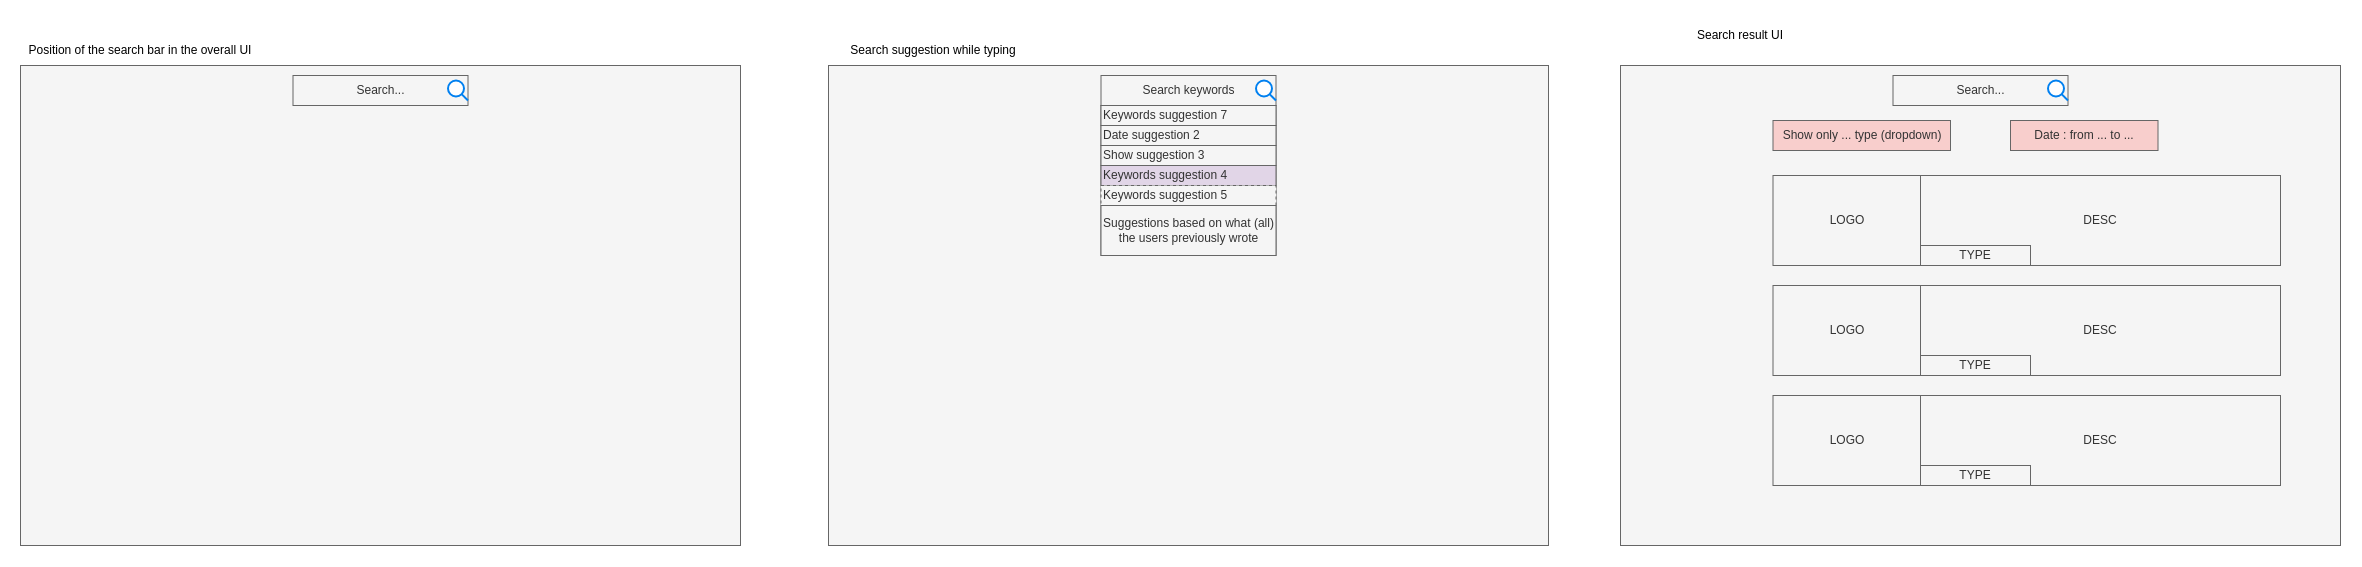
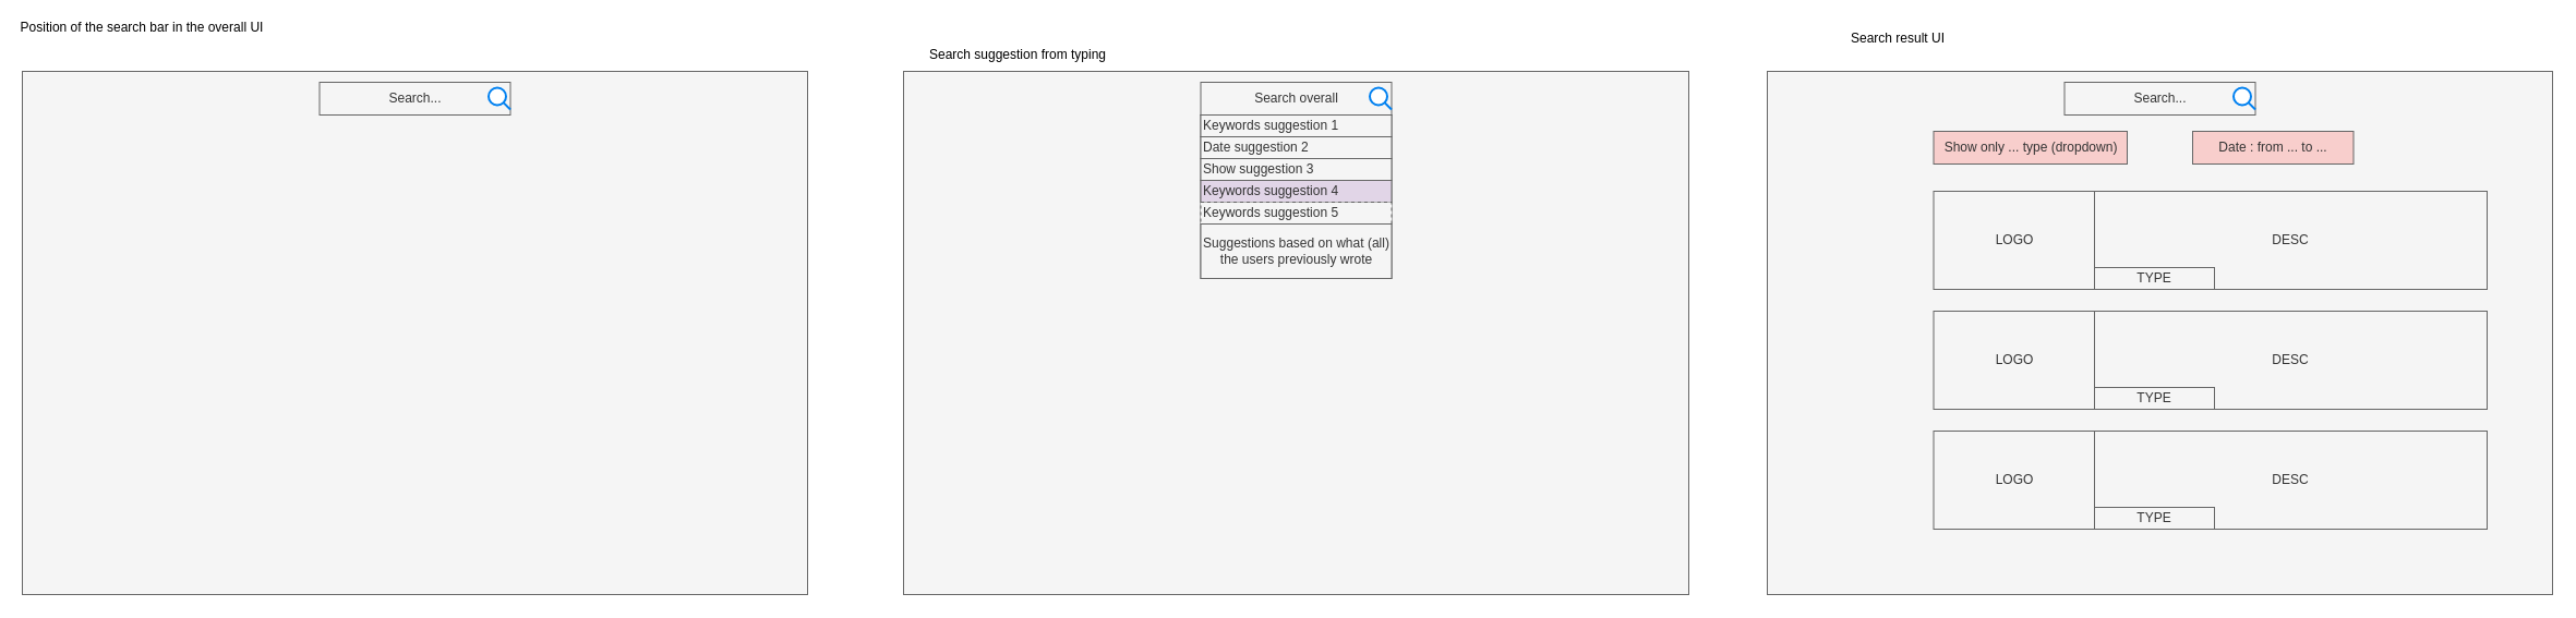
- <mxCell id="14" value="Position of the search bar in the overall UI" style="text;html=1;strokeColor=none;fillColor=none;align=center;verticalAlign=middle;whiteSpace=wrap;rounded=0;" parent="1" vertex="1"><mxGeometry x="20" y="35" width="240" height="30" as="geometry" /></mxCell>
+ <mxCell id="14" value="Position of the search bar in the overall UI" style="text;html=1;strokeColor=none;fillColor=none;align=center;verticalAlign=middle;whiteSpace=wrap;rounded=0;" parent="1" vertex="1"><mxGeometry x="10" y="10" width="240" height="30" as="geometry" /></mxCell>
- <mxCell id="13" value="Search suggestion while typing" style="text;html=1;strokeColor=none;fillColor=none;align=center;verticalAlign=middle;whiteSpace=wrap;rounded=0;" parent="1" vertex="1"><mxGeometry x="828" y="35" width="210" height="30" as="geometry" /></mxCell>
+ <mxCell id="13" value="Search suggestion from typing" style="text;html=1;strokeColor=none;fillColor=none;align=center;verticalAlign=middle;whiteSpace=wrap;rounded=0;" parent="1" vertex="1"><mxGeometry x="828" y="35" width="210" height="30" as="geometry" /></mxCell>
- <mxCell id="5" value="Search keywords" style="rounded=0;whiteSpace=wrap;html=1;fillColor=#f5f5f5;fontColor=#333333;strokeColor=#666666;" parent="1" vertex="1"><mxGeometry x="1100.5" y="75" width="175" height="30" as="geometry" /></mxCell>
+ <mxCell id="5" value="Search overall" style="rounded=0;whiteSpace=wrap;html=1;fillColor=#f5f5f5;fontColor=#333333;strokeColor=#666666;" parent="1" vertex="1"><mxGeometry x="1100.5" y="75" width="175" height="30" as="geometry" /></mxCell>
- <mxCell id="7" value="Keywords suggestion 7" style="rounded=0;whiteSpace=wrap;html=1;fillColor=#f5f5f5;fontColor=#333333;strokeColor=#666666;align=left;" parent="1" vertex="1"><mxGeometry x="1100.5" y="105" width="175" height="20" as="geometry" /></mxCell>
+ <mxCell id="7" value="Keywords suggestion 1" style="rounded=0;whiteSpace=wrap;html=1;fillColor=#f5f5f5;fontColor=#333333;strokeColor=#666666;align=left;" parent="1" vertex="1"><mxGeometry x="1100.5" y="105" width="175" height="20" as="geometry" /></mxCell>
